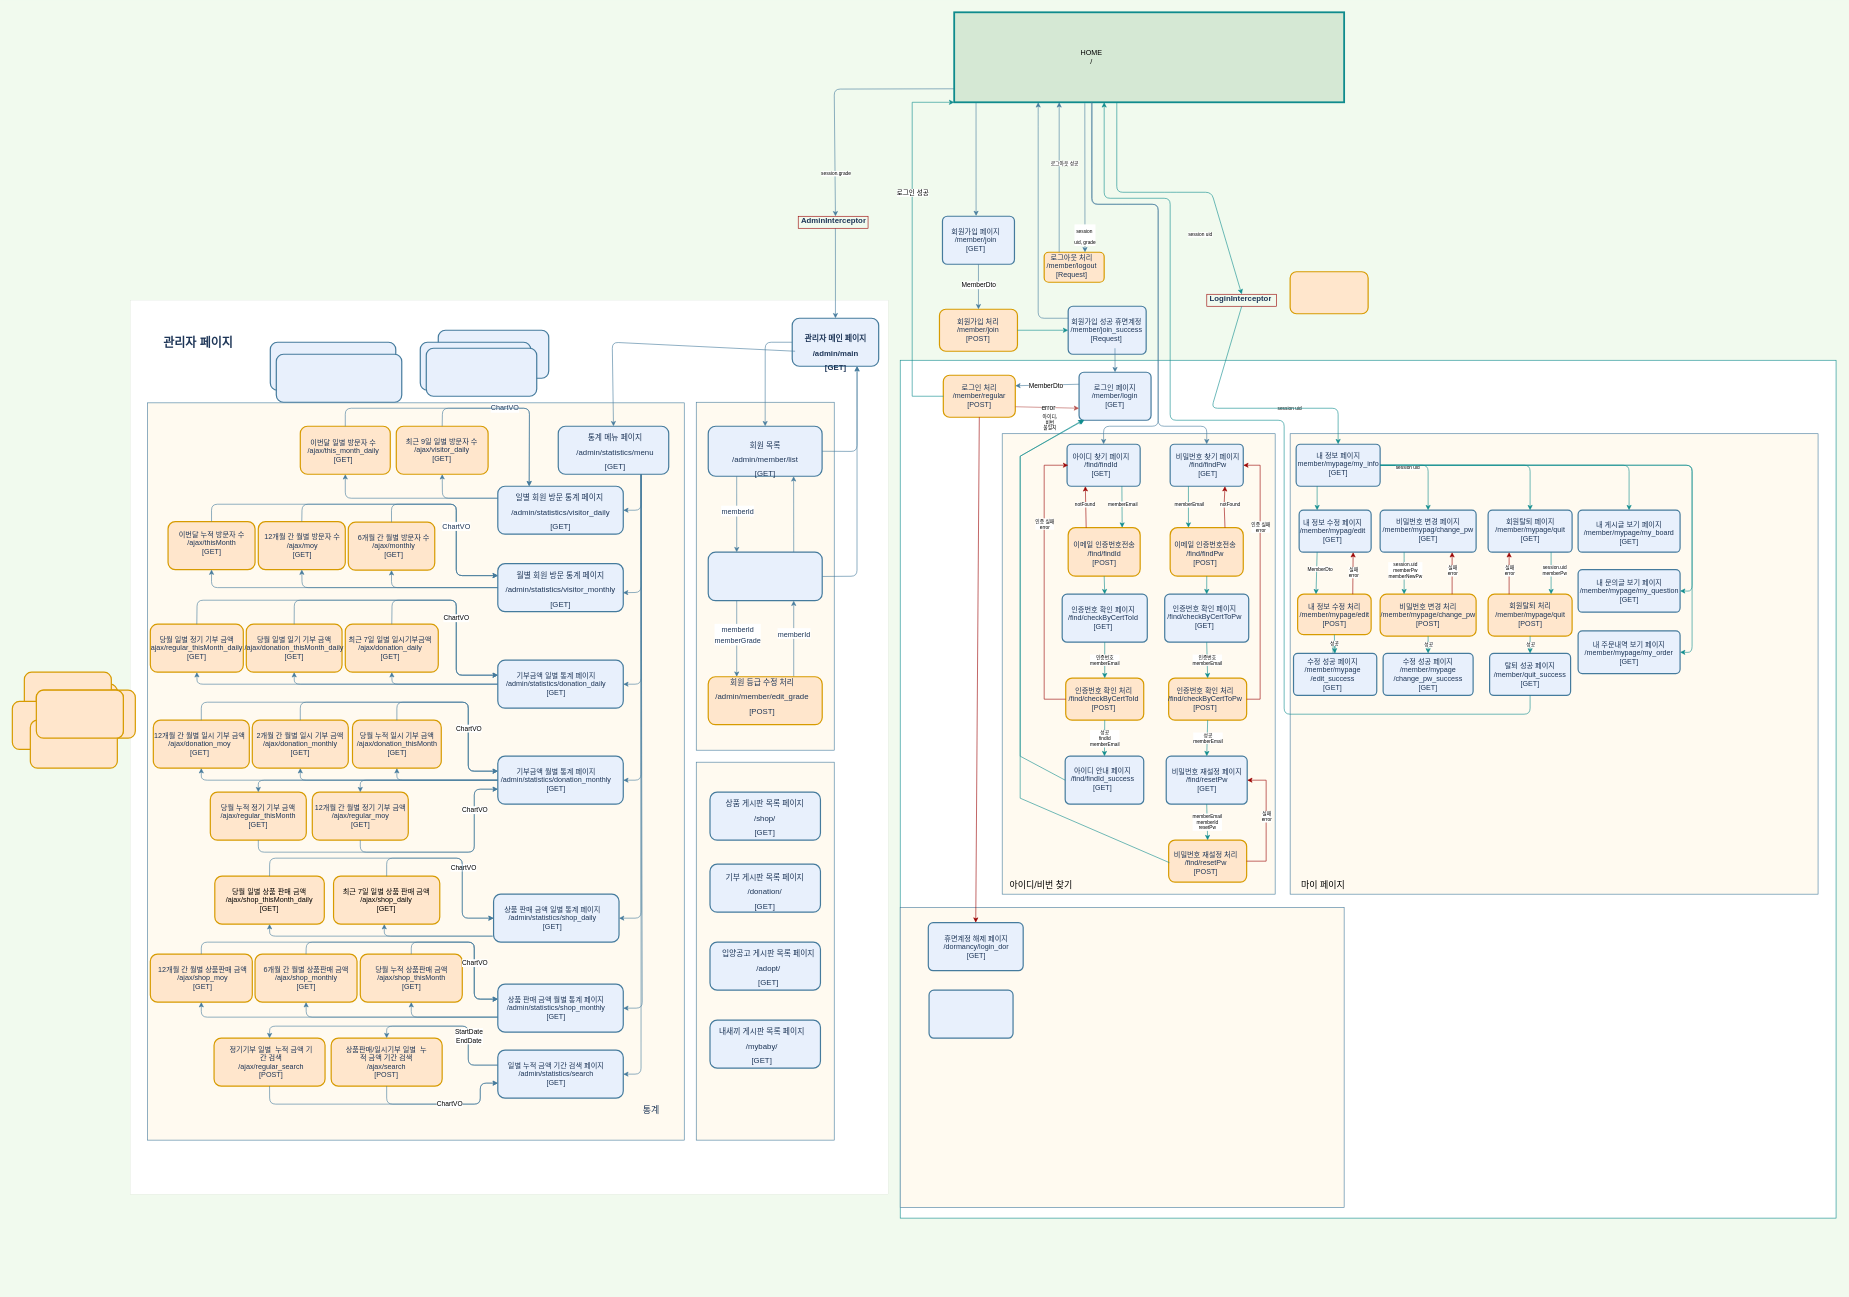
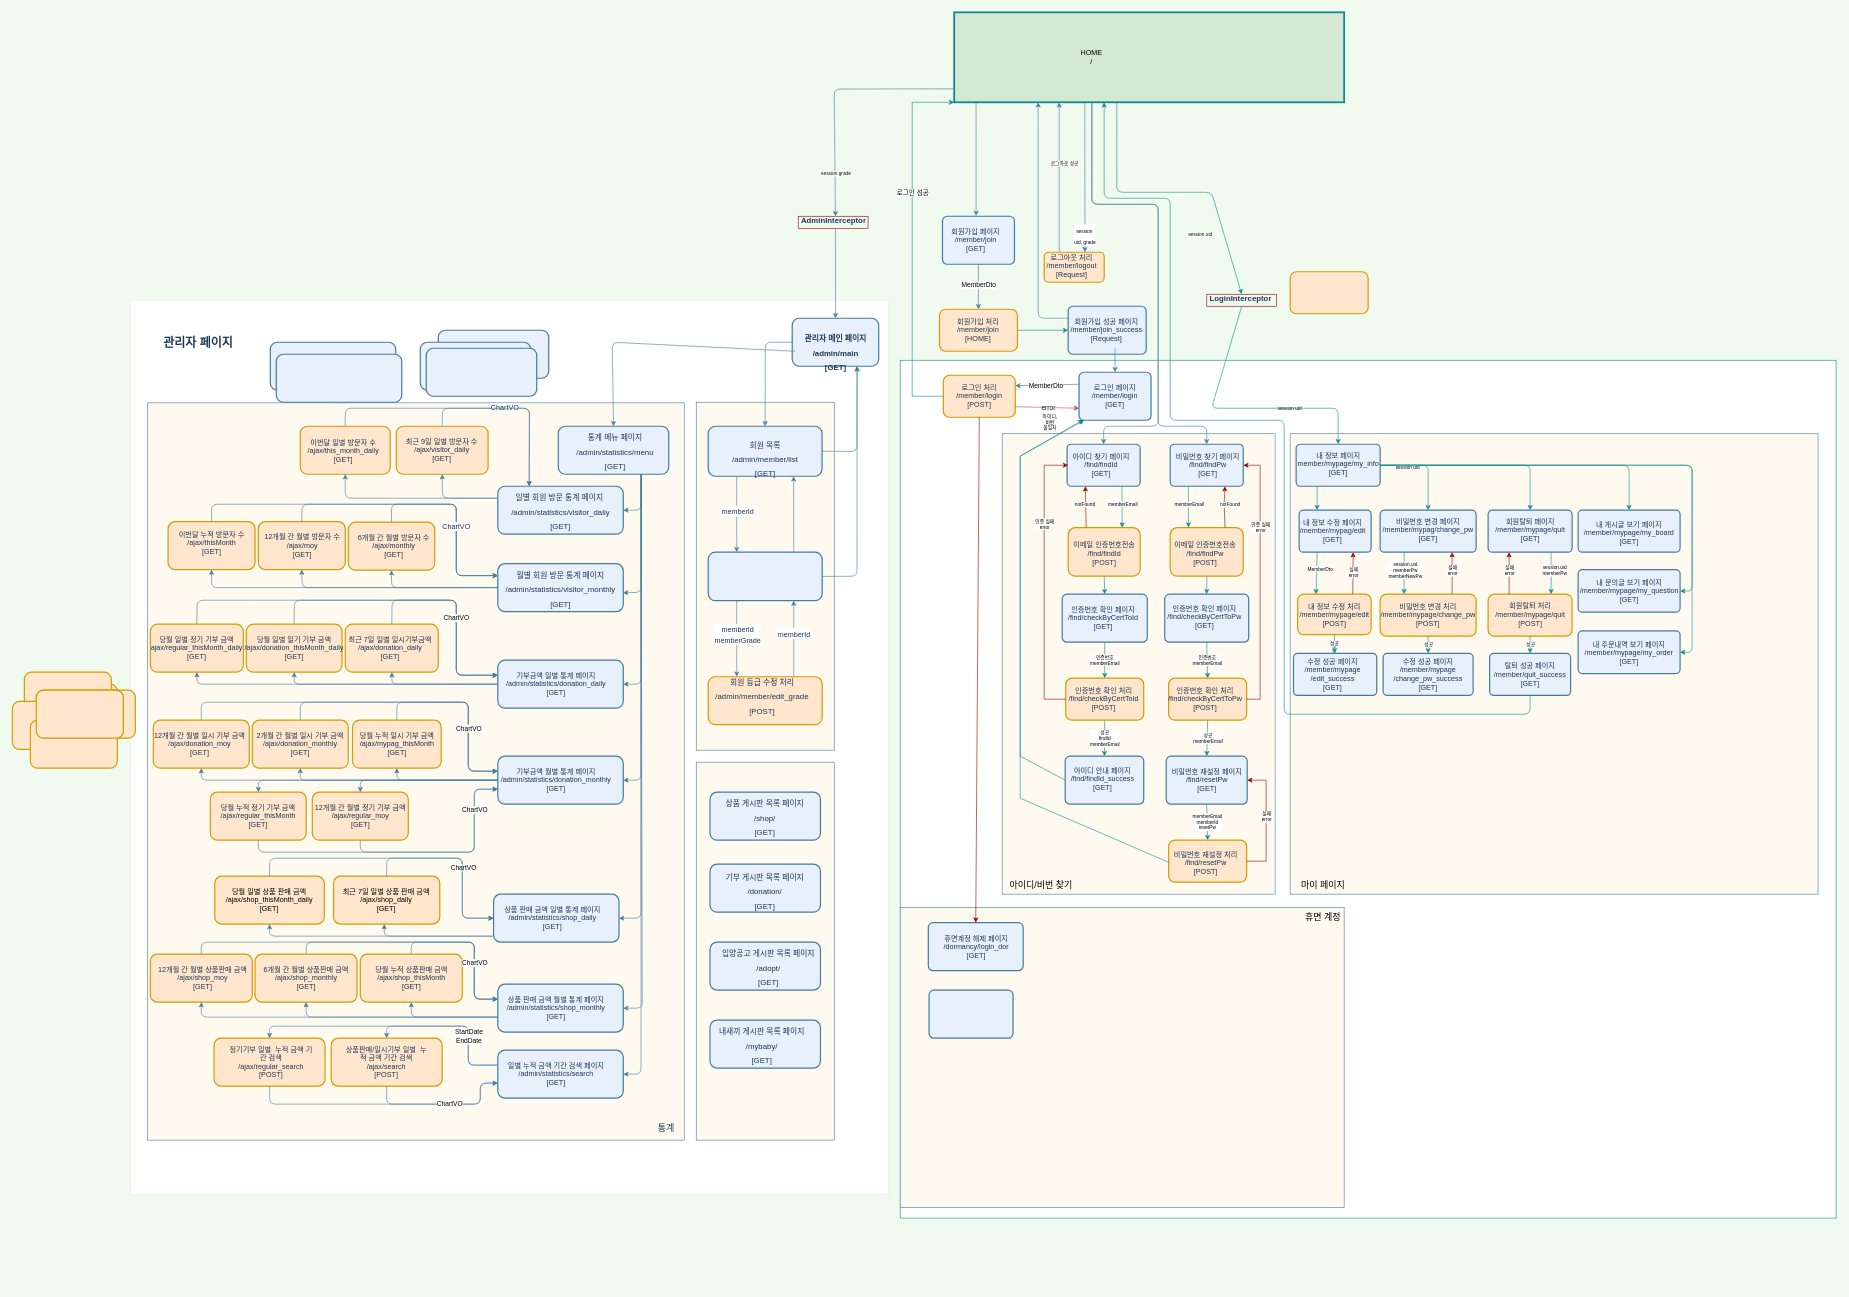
- <mxCell id="82" value="&lt;span style=&quot;font-weight: normal&quot;&gt;회원가입 처리&lt;br&gt;/member/join&lt;br&gt;[POST]&lt;/span&gt;" style="text;html=1;strokeColor=none;fillColor=none;align=center;verticalAlign=middle;whiteSpace=wrap;rounded=0;sketch=0;fontSize=12;fontColor=#1D3557;fontStyle=1" vertex="1" parent="6"><mxGeometry x="708.36" y="112.5" width="104.21" height="55" as="geometry" /></mxCell>
+ <mxCell id="82" value="&lt;span style=&quot;font-weight: normal&quot;&gt;회원가입 처리&lt;br&gt;/member/join&lt;br&gt;[HOME]&lt;/span&gt;" style="text;html=1;strokeColor=none;fillColor=none;align=center;verticalAlign=middle;whiteSpace=wrap;rounded=0;sketch=0;fontSize=12;fontColor=#1D3557;fontStyle=1" vertex="1" parent="6"><mxGeometry x="708.36" y="112.5" width="104.21" height="55" as="geometry" /></mxCell>
- <mxCell id="185" value="&lt;span style=&quot;font-weight: normal&quot;&gt;회원가입 성공 휴면계정&lt;br&gt;/member/join_success&lt;br&gt;[Request]&lt;/span&gt;" style="text;html=1;strokeColor=none;fillColor=none;align=center;verticalAlign=middle;whiteSpace=wrap;rounded=0;sketch=0;fontSize=12;fontColor=#1D3557;fontStyle=1" vertex="1" parent="1"><mxGeometry x="1778.15" y="522.5" width="131.85" height="55" as="geometry" /></mxCell>
+ <mxCell id="185" value="&lt;span style=&quot;font-weight: normal&quot;&gt;회원가입 성공 페이지&lt;br&gt;/member/join_success&lt;br&gt;[Request]&lt;/span&gt;" style="text;html=1;strokeColor=none;fillColor=none;align=center;verticalAlign=middle;whiteSpace=wrap;rounded=0;sketch=0;fontSize=12;fontColor=#1D3557;fontStyle=1" vertex="1" parent="1"><mxGeometry x="1778.15" y="522.5" width="131.85" height="55" as="geometry" /></mxCell>
- <mxCell id="84" value="&lt;span style=&quot;font-weight: normal&quot;&gt;로그인 처리&lt;br&gt;/member/regular&lt;br&gt;[POST]&lt;/span&gt;" style="text;html=1;strokeColor=none;fillColor=none;align=center;verticalAlign=middle;whiteSpace=wrap;rounded=0;sketch=0;fontSize=12;fontColor=#1D3557;fontStyle=1" vertex="1" parent="6"><mxGeometry x="695.79" y="222.5" width="131.85" height="55" as="geometry" /></mxCell>
+ <mxCell id="84" value="&lt;span style=&quot;font-weight: normal&quot;&gt;로그인 처리&lt;br&gt;/member/login&lt;br&gt;[POST]&lt;/span&gt;" style="text;html=1;strokeColor=none;fillColor=none;align=center;verticalAlign=middle;whiteSpace=wrap;rounded=0;sketch=0;fontSize=12;fontColor=#1D3557;fontStyle=1" vertex="1" parent="6"><mxGeometry x="695.79" y="222.5" width="131.85" height="55" as="geometry" /></mxCell>
- <mxCell id="27" value="당월 누적 일시 기부 금액&lt;br&gt;/ajax/donation_thisMonth&lt;br&gt;[GET]" style="text;html=1;strokeColor=none;fillColor=none;align=center;verticalAlign=middle;whiteSpace=wrap;rounded=0;sketch=0;fontSize=12;fontColor=#1D3557;" parent="8" vertex="1"><mxGeometry x="-45.5" y="520" width="143" height="60" as="geometry" /></mxCell>
+ <mxCell id="27" value="당월 누적 일시 기부 금액&lt;br&gt;/ajax/mypag_thisMonth&lt;br&gt;[GET]" style="text;html=1;strokeColor=none;fillColor=none;align=center;verticalAlign=middle;whiteSpace=wrap;rounded=0;sketch=0;fontSize=12;fontColor=#1D3557;" parent="8" vertex="1"><mxGeometry x="-45.5" y="520" width="143" height="60" as="geometry" /></mxCell>
+ <mxCell id="262" value="&lt;font style=&quot;font-size: 15px&quot;&gt;휴면 계정&lt;/font&gt;" style="text;html=1;strokeColor=none;fillColor=none;align=center;verticalAlign=middle;whiteSpace=wrap;rounded=0;fontSize=8;" vertex="1" parent="1"><mxGeometry x="2170" y="1512.19" width="70" height="30" as="geometry" /></mxCell>
- <mxCell id="13" value="통계" style="text;html=1;strokeColor=none;fillColor=none;align=center;verticalAlign=middle;whiteSpace=wrap;rounded=0;sketch=0;fontSize=15;fontColor=#1D3557;" parent="8" vertex="1"><mxGeometry x="420" y="1137.561" width="60" height="42.439" as="geometry" /></mxCell>
+ <mxCell id="13" value="통계" style="text;html=1;strokeColor=none;fillColor=none;align=center;verticalAlign=middle;whiteSpace=wrap;rounded=0;sketch=0;fontSize=15;fontColor=#1D3557;" parent="8" vertex="1"><mxGeometry x="445" y="1167.561" width="60" height="42.439" as="geometry" /></mxCell>
